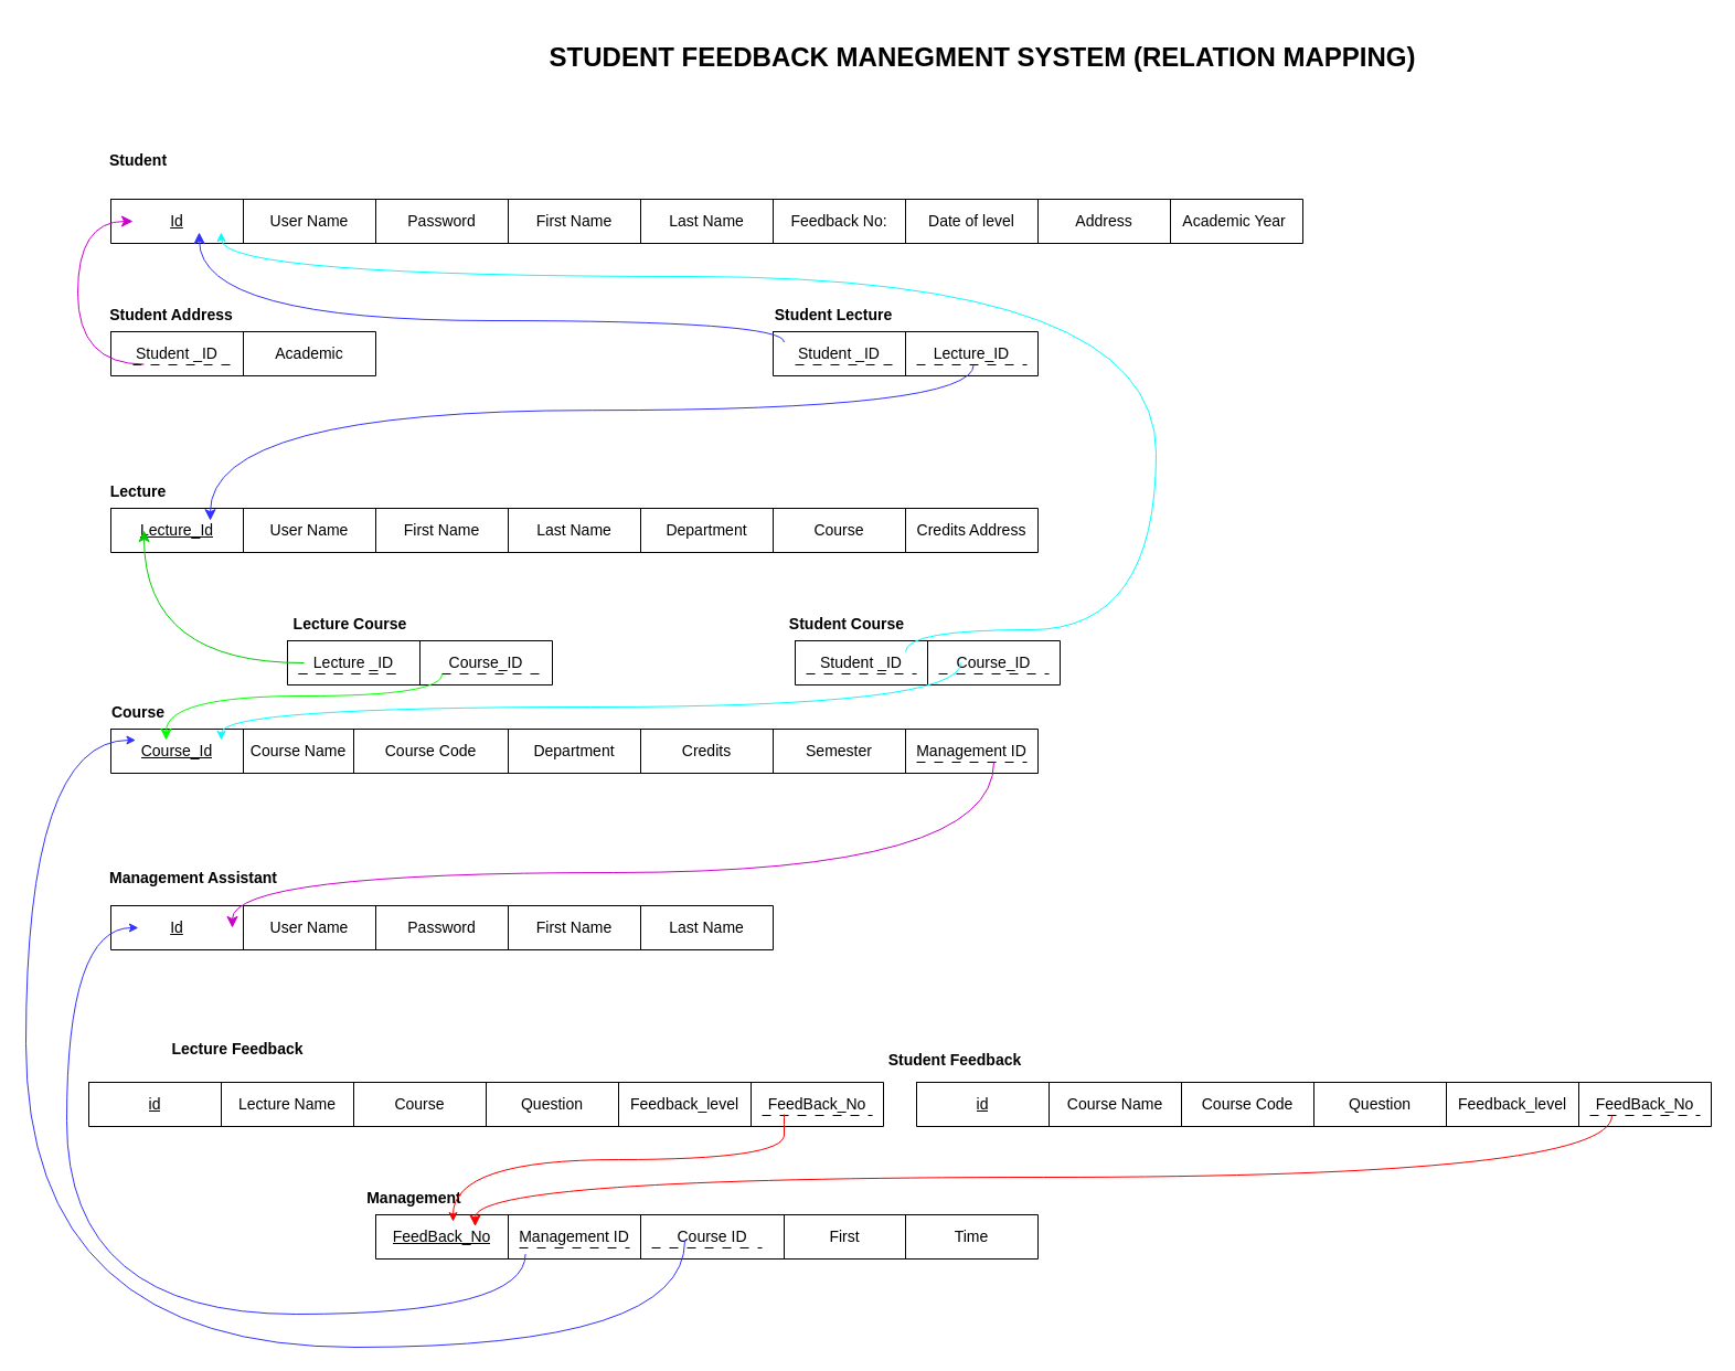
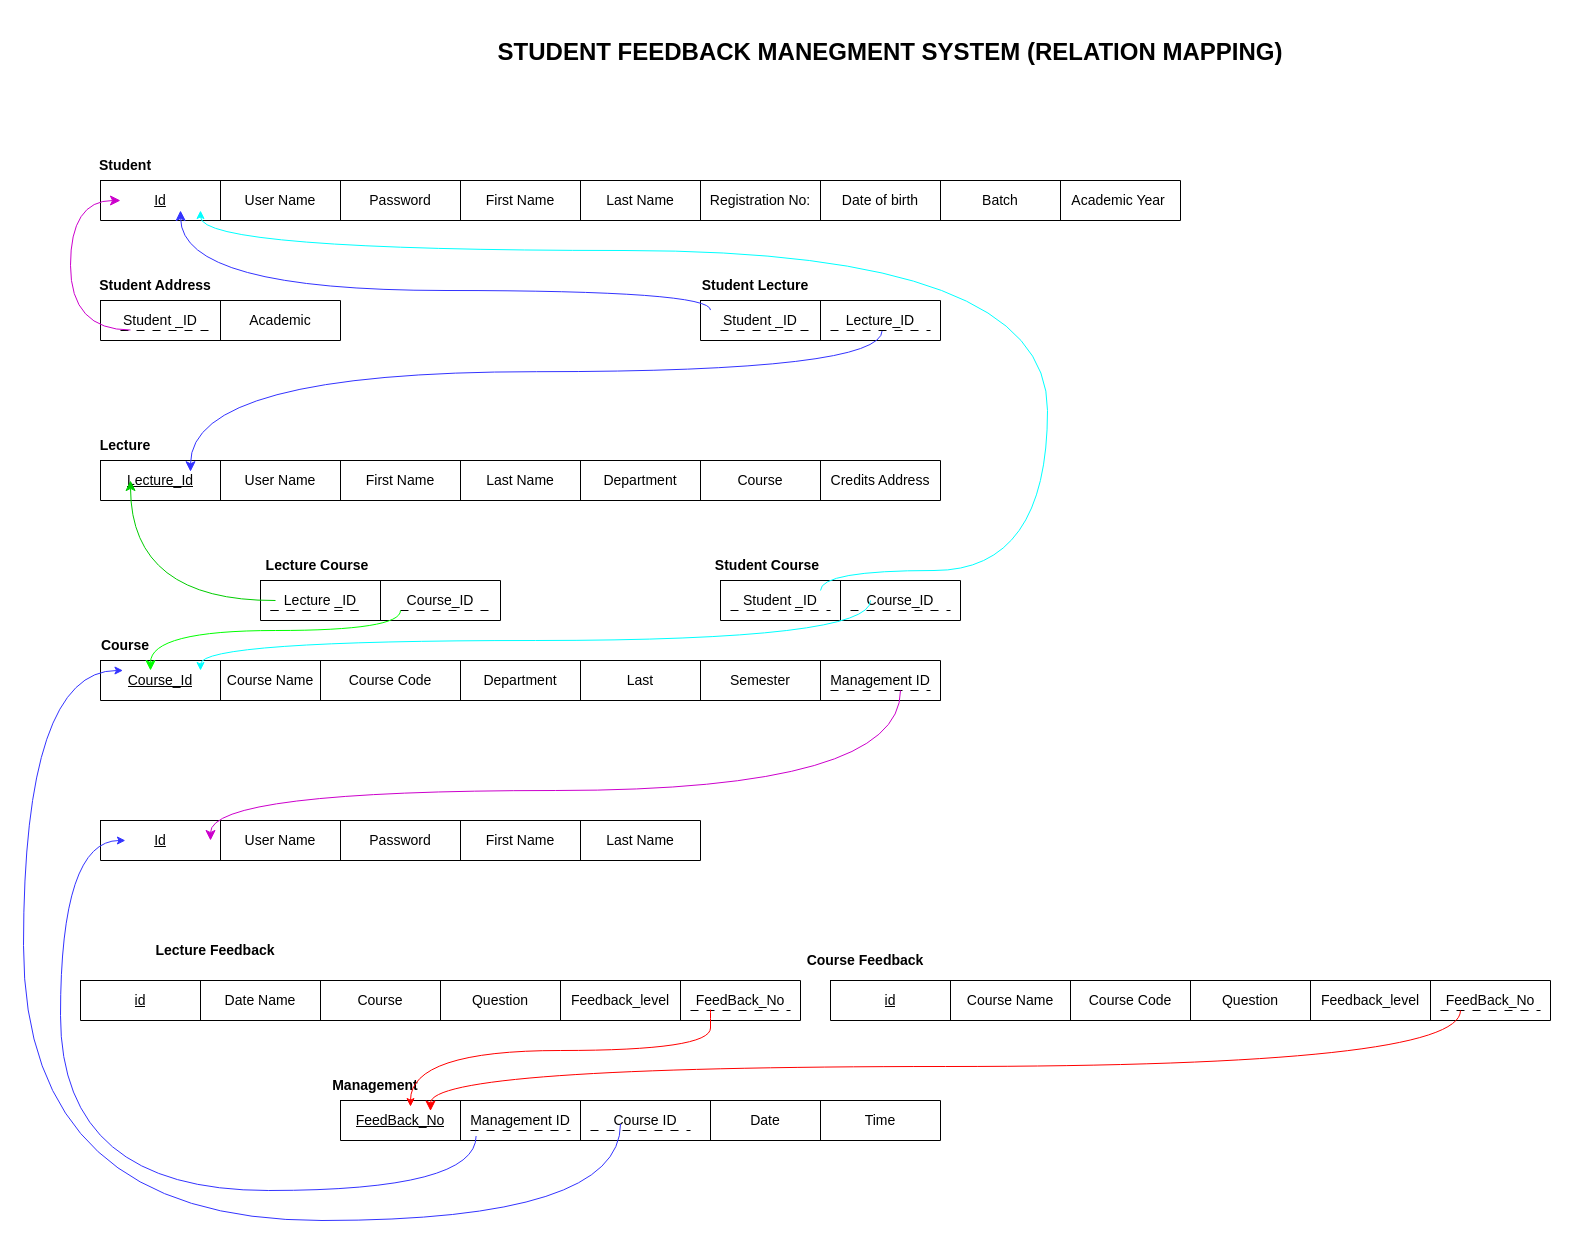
- <mxCell id="2" value="&lt;b&gt;&lt;font style=&quot;font-size: 14px;&quot;&gt;Student&lt;/font&gt;&lt;/b&gt;" style="text;html=1;align=center;verticalAlign=middle;whiteSpace=wrap;rounded=0;" parent="1" vertex="1"><mxGeometry x="20" y="130" width="210" height="30" as="geometry" /></mxCell>
+ <mxCell id="2" value="&lt;b&gt;&lt;font style=&quot;font-size: 14px;&quot;&gt;Student&lt;/font&gt;&lt;/b&gt;" style="text;html=1;align=center;verticalAlign=middle;whiteSpace=wrap;rounded=0;" parent="1" vertex="1"><mxGeometry x="20" y="150" width="210" height="30" as="geometry" /></mxCell>
- <mxCell id="10" value="&lt;font style=&quot;font-size: 14px;&quot;&gt;Feedback No:&lt;/font&gt;" style="shape=partialRectangle;html=1;whiteSpace=wrap;connectable=0;strokeColor=inherit;overflow=hidden;fillColor=none;top=0;left=0;bottom=0;right=0;pointerEvents=1;" parent="4" vertex="1"><mxGeometry x="600" width="120" height="40" as="geometry"><mxRectangle width="120" height="40" as="alternateBounds" /></mxGeometry></mxCell>
+ <mxCell id="10" value="&lt;font style=&quot;font-size: 14px;&quot;&gt;Registration No:&lt;/font&gt;" style="shape=partialRectangle;html=1;whiteSpace=wrap;connectable=0;strokeColor=inherit;overflow=hidden;fillColor=none;top=0;left=0;bottom=0;right=0;pointerEvents=1;" parent="4" vertex="1"><mxGeometry x="600" width="120" height="40" as="geometry"><mxRectangle width="120" height="40" as="alternateBounds" /></mxGeometry></mxCell>
- <mxCell id="11" value="&lt;font style=&quot;font-size: 14px;&quot;&gt;Date of level&lt;/font&gt;" style="shape=partialRectangle;html=1;whiteSpace=wrap;connectable=0;strokeColor=inherit;overflow=hidden;fillColor=none;top=0;left=0;bottom=0;right=0;pointerEvents=1;" parent="4" vertex="1"><mxGeometry x="720" width="120" height="40" as="geometry"><mxRectangle width="120" height="40" as="alternateBounds" /></mxGeometry></mxCell>
+ <mxCell id="11" value="&lt;font style=&quot;font-size: 14px;&quot;&gt;Date of birth&lt;/font&gt;" style="shape=partialRectangle;html=1;whiteSpace=wrap;connectable=0;strokeColor=inherit;overflow=hidden;fillColor=none;top=0;left=0;bottom=0;right=0;pointerEvents=1;" parent="4" vertex="1"><mxGeometry x="720" width="120" height="40" as="geometry"><mxRectangle width="120" height="40" as="alternateBounds" /></mxGeometry></mxCell>
- <mxCell id="12" value="&lt;font style=&quot;font-size: 14px;&quot;&gt;Address&lt;/font&gt;" style="shape=partialRectangle;html=1;whiteSpace=wrap;connectable=0;strokeColor=inherit;overflow=hidden;fillColor=none;top=0;left=0;bottom=0;right=0;pointerEvents=1;" parent="4" vertex="1"><mxGeometry x="840" width="120" height="40" as="geometry"><mxRectangle width="120" height="40" as="alternateBounds" /></mxGeometry></mxCell>
+ <mxCell id="12" value="&lt;font style=&quot;font-size: 14px;&quot;&gt;Batch&lt;/font&gt;" style="shape=partialRectangle;html=1;whiteSpace=wrap;connectable=0;strokeColor=inherit;overflow=hidden;fillColor=none;top=0;left=0;bottom=0;right=0;pointerEvents=1;" parent="4" vertex="1"><mxGeometry x="840" width="120" height="40" as="geometry"><mxRectangle width="120" height="40" as="alternateBounds" /></mxGeometry></mxCell>
- <mxCell id="47" value="&lt;span style=&quot;font-size: 14px;&quot;&gt;Credits&lt;/span&gt;" style="shape=partialRectangle;html=1;whiteSpace=wrap;connectable=0;strokeColor=inherit;overflow=hidden;fillColor=none;top=0;left=0;bottom=0;right=0;pointerEvents=1;" parent="42" vertex="1"><mxGeometry x="480" width="120" height="40" as="geometry"><mxRectangle width="120" height="40" as="alternateBounds" /></mxGeometry></mxCell>
+ <mxCell id="47" value="&lt;span style=&quot;font-size: 14px;&quot;&gt;Last&lt;/span&gt;" style="shape=partialRectangle;html=1;whiteSpace=wrap;connectable=0;strokeColor=inherit;overflow=hidden;fillColor=none;top=0;left=0;bottom=0;right=0;pointerEvents=1;" parent="42" vertex="1"><mxGeometry x="480" width="120" height="40" as="geometry"><mxRectangle width="120" height="40" as="alternateBounds" /></mxGeometry></mxCell>
- <mxCell id="69" value="&lt;font style=&quot;font-size: 14px;&quot;&gt;&lt;b&gt;Management Assistant&lt;/b&gt;&lt;/font&gt;" style="text;html=1;align=center;verticalAlign=middle;whiteSpace=wrap;rounded=0;" parent="1" vertex="1"><mxGeometry x="70" y="780" width="210" height="30" as="geometry" /></mxCell>
- <mxCell id="84" value="&lt;font style=&quot;font-size: 14px;&quot;&gt;&lt;b&gt;Student Feedback&lt;/b&gt;&lt;/font&gt;" style="text;html=1;align=center;verticalAlign=middle;whiteSpace=wrap;rounded=0;" parent="1" vertex="1"><mxGeometry x="760" y="945" width="210" height="30" as="geometry" /></mxCell>
+ <mxCell id="84" value="&lt;font style=&quot;font-size: 14px;&quot;&gt;&lt;b&gt;Course Feedback&lt;/b&gt;&lt;/font&gt;" style="text;html=1;align=center;verticalAlign=middle;whiteSpace=wrap;rounded=0;" parent="1" vertex="1"><mxGeometry x="760" y="945" width="210" height="30" as="geometry" /></mxCell>
- <mxCell id="78" value="&lt;span style=&quot;font-size: 14px;&quot;&gt;Lecture Name&lt;/span&gt;" style="shape=partialRectangle;html=1;whiteSpace=wrap;connectable=0;strokeColor=inherit;overflow=hidden;fillColor=none;top=0;left=0;bottom=0;right=0;pointerEvents=1;" parent="76" vertex="1"><mxGeometry x="120" width="120" height="40" as="geometry"><mxRectangle width="120" height="40" as="alternateBounds" /></mxGeometry></mxCell>
+ <mxCell id="78" value="&lt;span style=&quot;font-size: 14px;&quot;&gt;Date Name&lt;/span&gt;" style="shape=partialRectangle;html=1;whiteSpace=wrap;connectable=0;strokeColor=inherit;overflow=hidden;fillColor=none;top=0;left=0;bottom=0;right=0;pointerEvents=1;" parent="76" vertex="1"><mxGeometry x="120" width="120" height="40" as="geometry"><mxRectangle width="120" height="40" as="alternateBounds" /></mxGeometry></mxCell>
- <mxCell id="90" value="&lt;span style=&quot;font-size: 14px;&quot;&gt;First&lt;/span&gt;" style="shape=partialRectangle;html=1;whiteSpace=wrap;connectable=0;strokeColor=inherit;overflow=hidden;fillColor=none;top=0;left=0;bottom=0;right=0;pointerEvents=1;" parent="86" vertex="1"><mxGeometry x="370" width="110" height="40" as="geometry"><mxRectangle width="110" height="40" as="alternateBounds" /></mxGeometry></mxCell>
+ <mxCell id="90" value="&lt;span style=&quot;font-size: 14px;&quot;&gt;Date&lt;/span&gt;" style="shape=partialRectangle;html=1;whiteSpace=wrap;connectable=0;strokeColor=inherit;overflow=hidden;fillColor=none;top=0;left=0;bottom=0;right=0;pointerEvents=1;" parent="86" vertex="1"><mxGeometry x="370" width="110" height="40" as="geometry"><mxRectangle width="110" height="40" as="alternateBounds" /></mxGeometry></mxCell>
